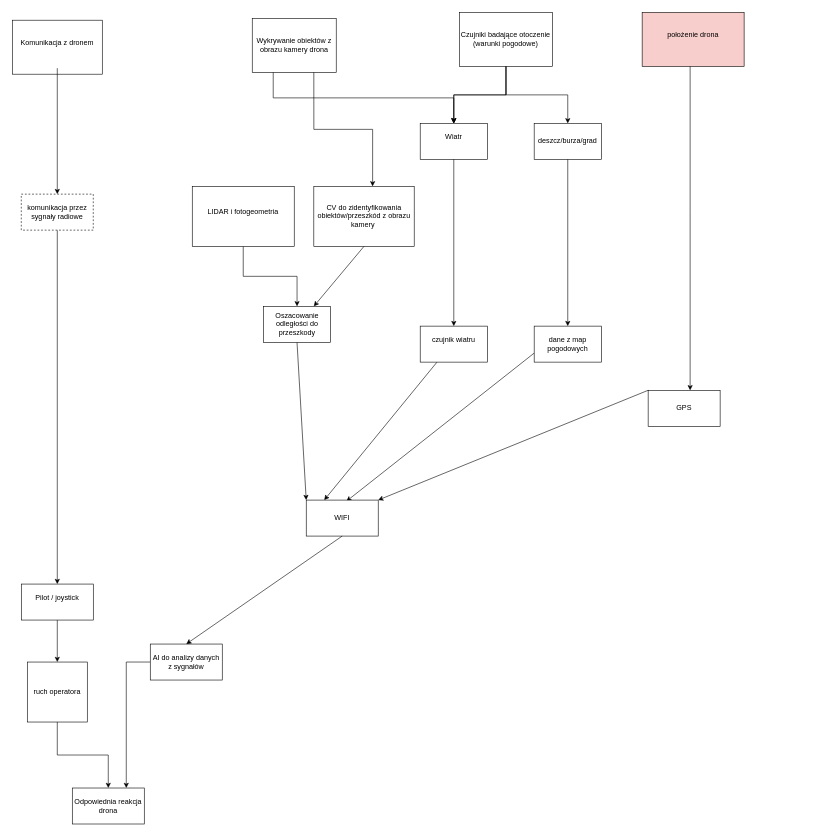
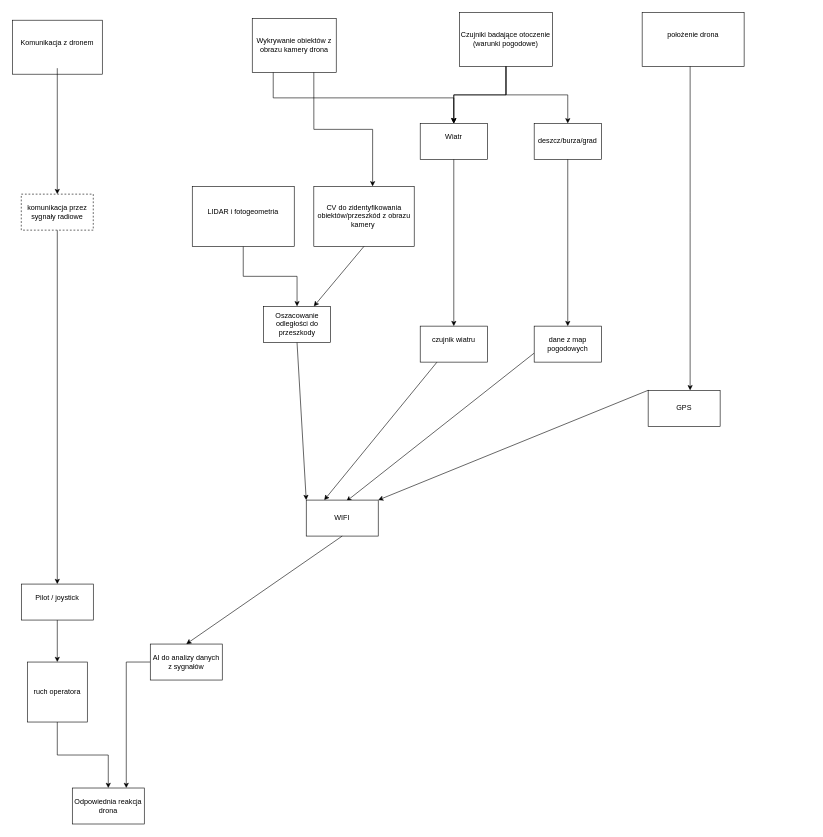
- <mxCell id="17" value="położenie drona&lt;div&gt;&lt;br&gt;&lt;/div&gt;" style="rounded=0;whiteSpace=wrap;html=1;fillColor=#f8cecc;" vertex="1" parent="16"><mxGeometry x="650.003" width="170" height="90" as="geometry" /></mxCell>
+ <mxCell id="17" value="położenie drona&lt;div&gt;&lt;br&gt;&lt;/div&gt;" style="rounded=0;whiteSpace=wrap;html=1;" vertex="1" parent="16"><mxGeometry x="650.003" width="170" height="90" as="geometry" /></mxCell>
